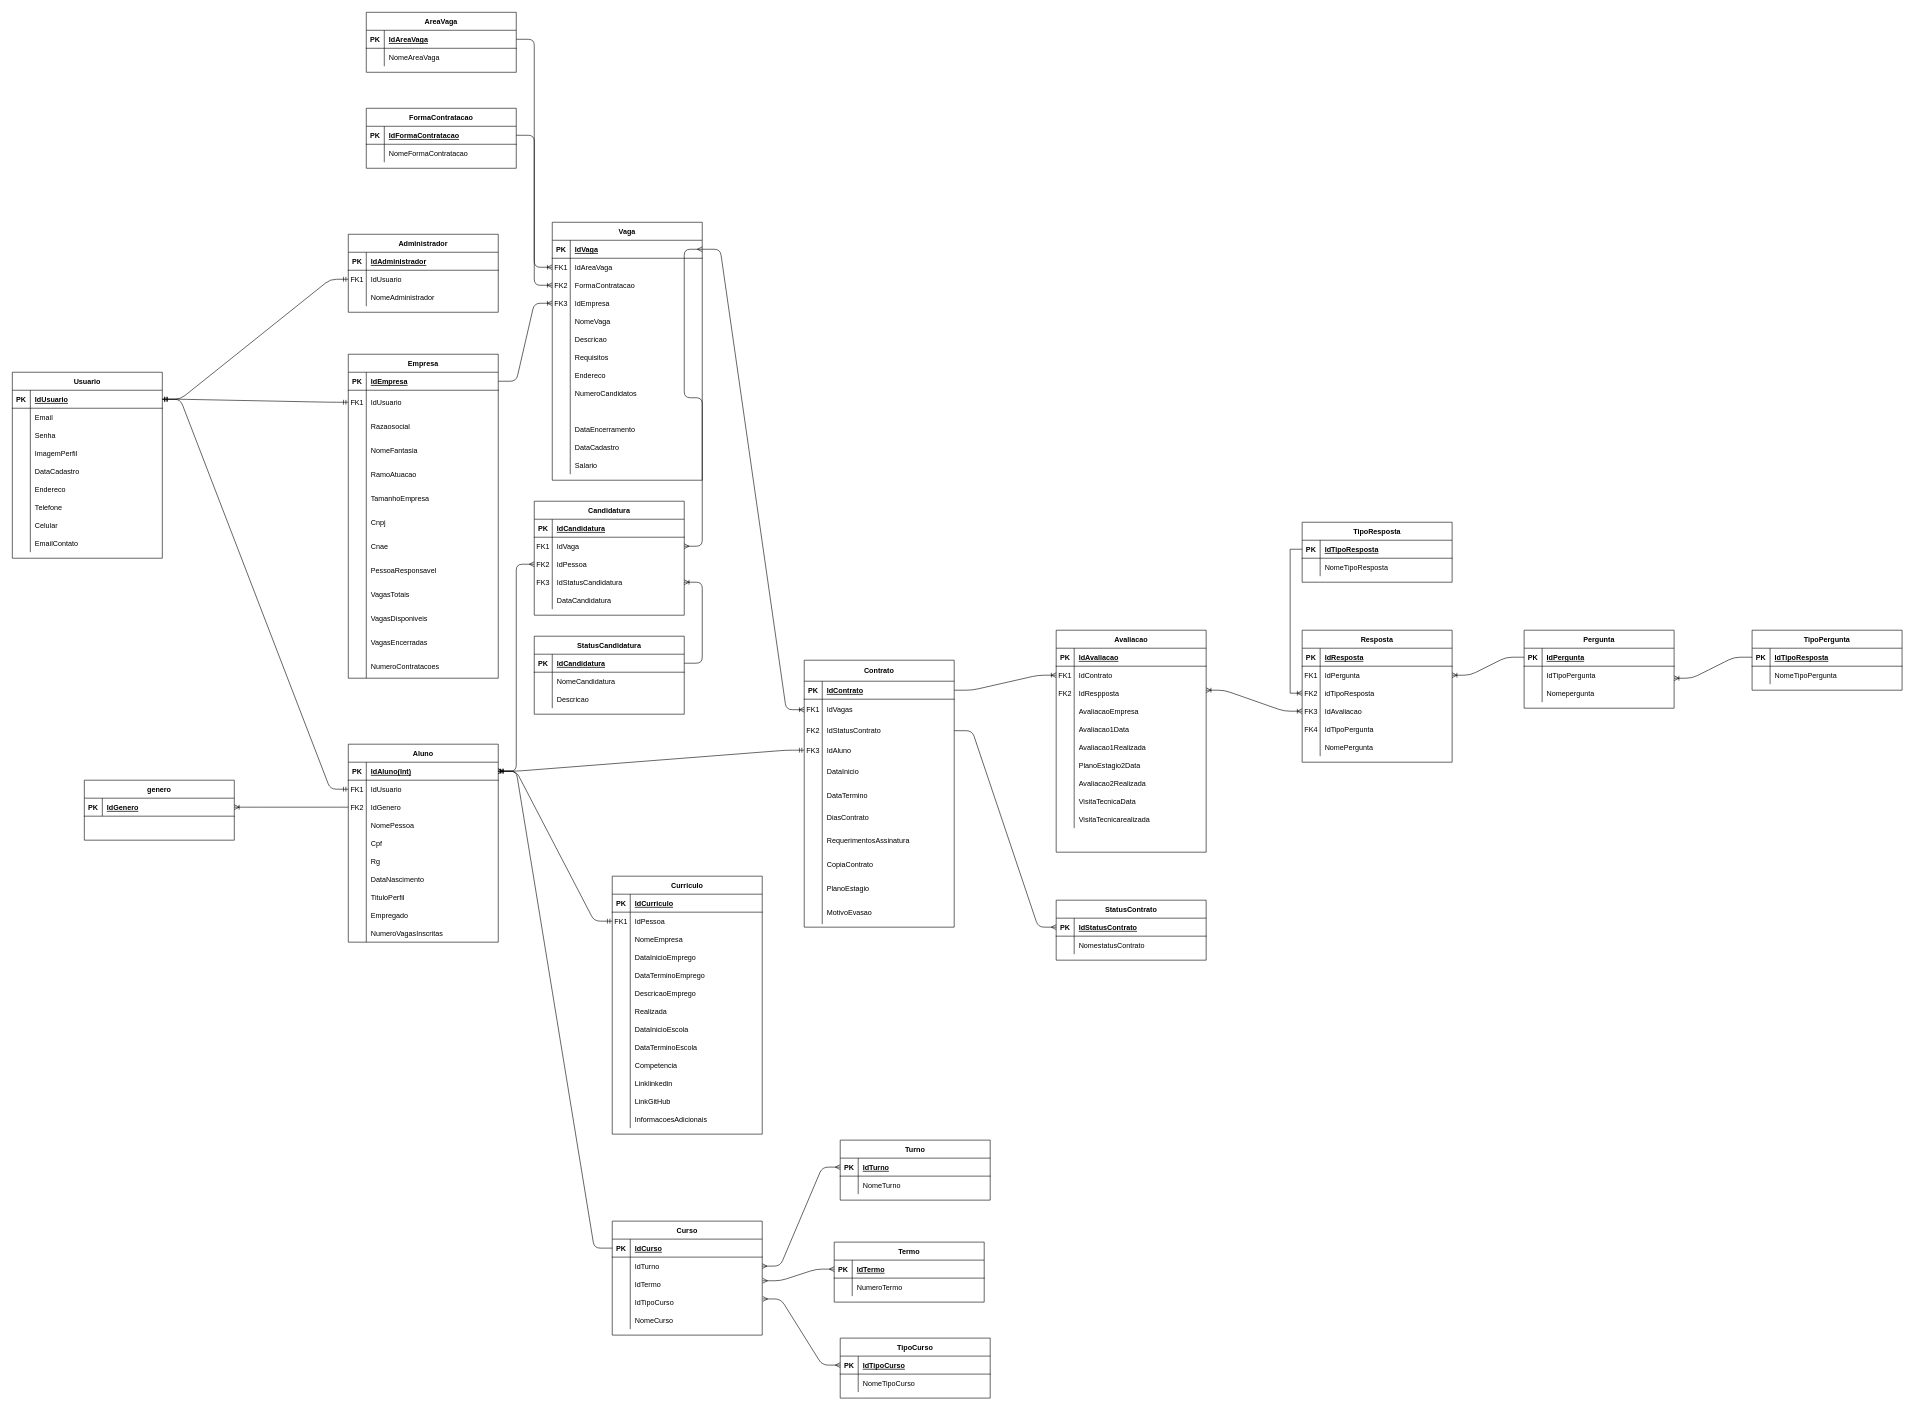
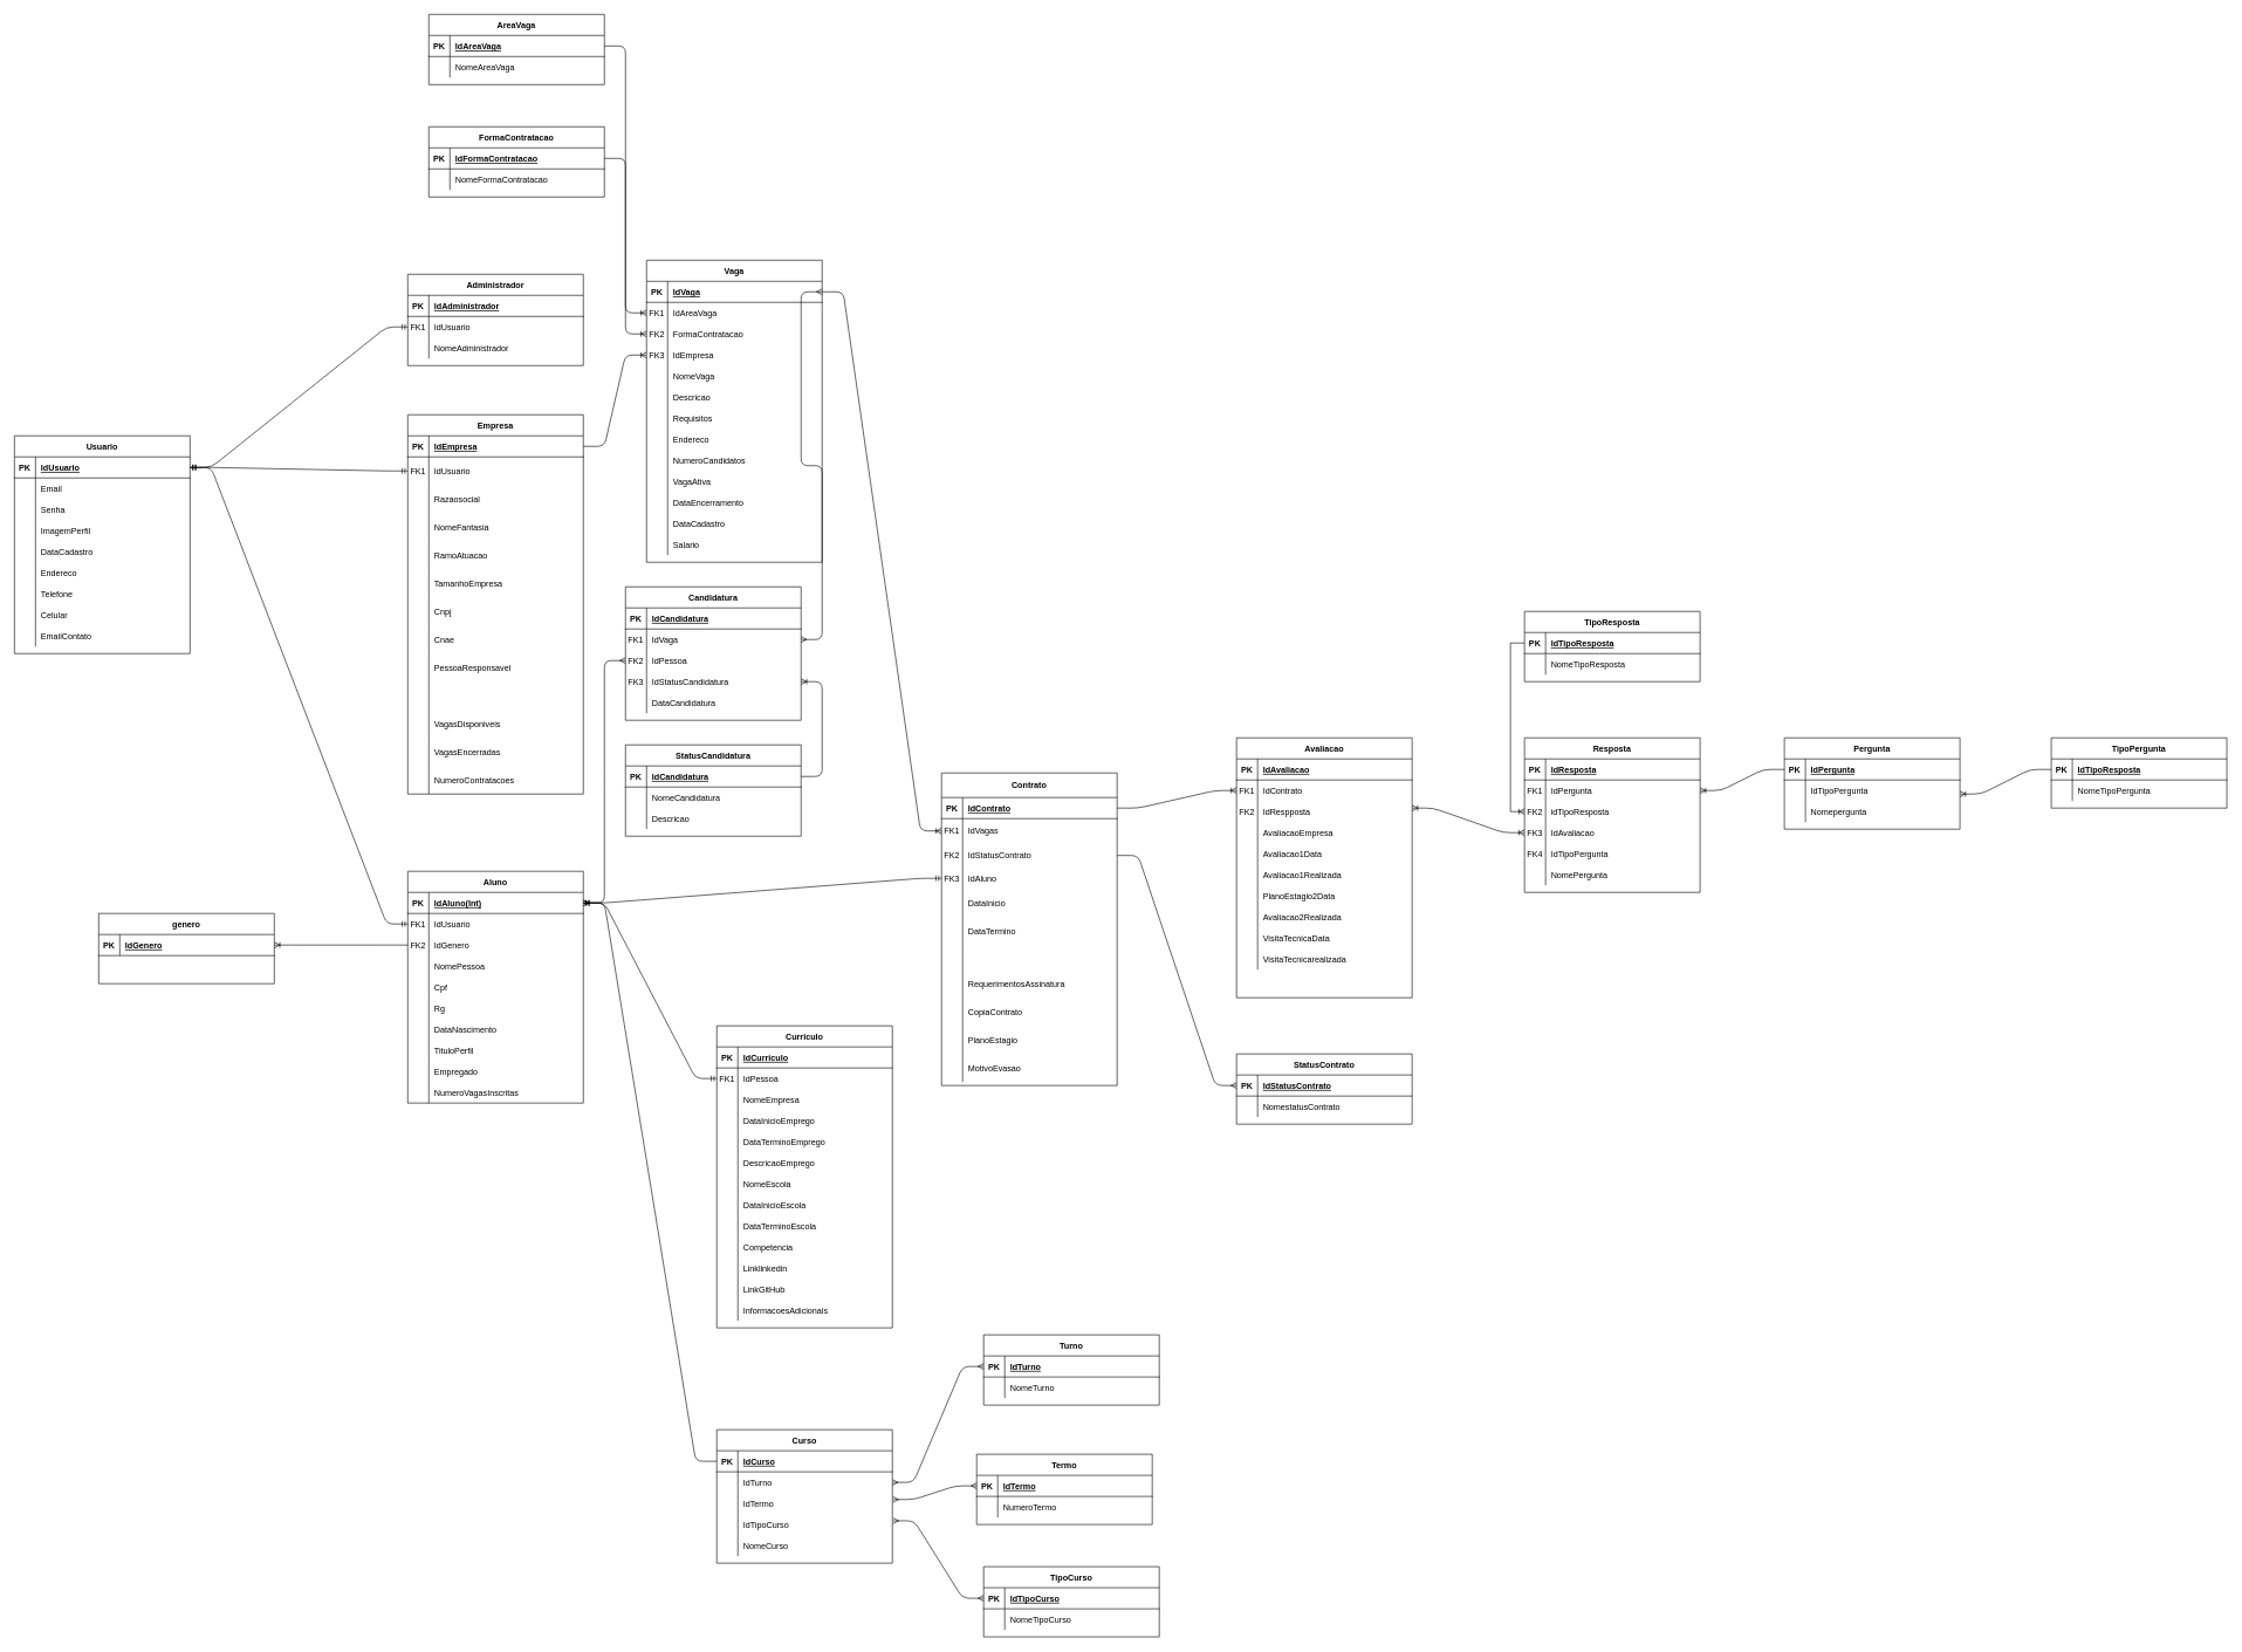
+ <mxCell id="168" value="VagaAtiva" style="shape=partialRectangle;overflow=hidden;connectable=0;fillColor=none;top=0;left=0;bottom=0;right=0;align=left;spacingLeft=6;" vertex="1" parent="166"><mxGeometry x="30" width="220" height="30" as="geometry" /></mxCell>
- <mxCell id="52" value="VagasTotais" style="shape=partialRectangle;overflow=hidden;connectable=0;fillColor=none;top=0;left=0;bottom=0;right=0;align=left;spacingLeft=6;" vertex="1" parent="50"><mxGeometry x="30" width="220" height="40" as="geometry" /></mxCell>
- <mxCell id="242" value="DiasContrato" style="shape=partialRectangle;overflow=hidden;connectable=0;fillColor=none;top=0;left=0;bottom=0;right=0;align=left;spacingLeft=6;" vertex="1" parent="240"><mxGeometry x="30" width="220" height="35" as="geometry" /></mxCell>
- <mxCell id="336" value="Realizada" style="shape=partialRectangle;overflow=hidden;connectable=0;fillColor=none;top=0;left=0;bottom=0;right=0;align=left;spacingLeft=6;" vertex="1" parent="334"><mxGeometry x="30" width="220" height="30" as="geometry" /></mxCell>
+ <mxCell id="336" value="NomeEscola" style="shape=partialRectangle;overflow=hidden;connectable=0;fillColor=none;top=0;left=0;bottom=0;right=0;align=left;spacingLeft=6;" vertex="1" parent="334"><mxGeometry x="30" width="220" height="30" as="geometry" /></mxCell>
